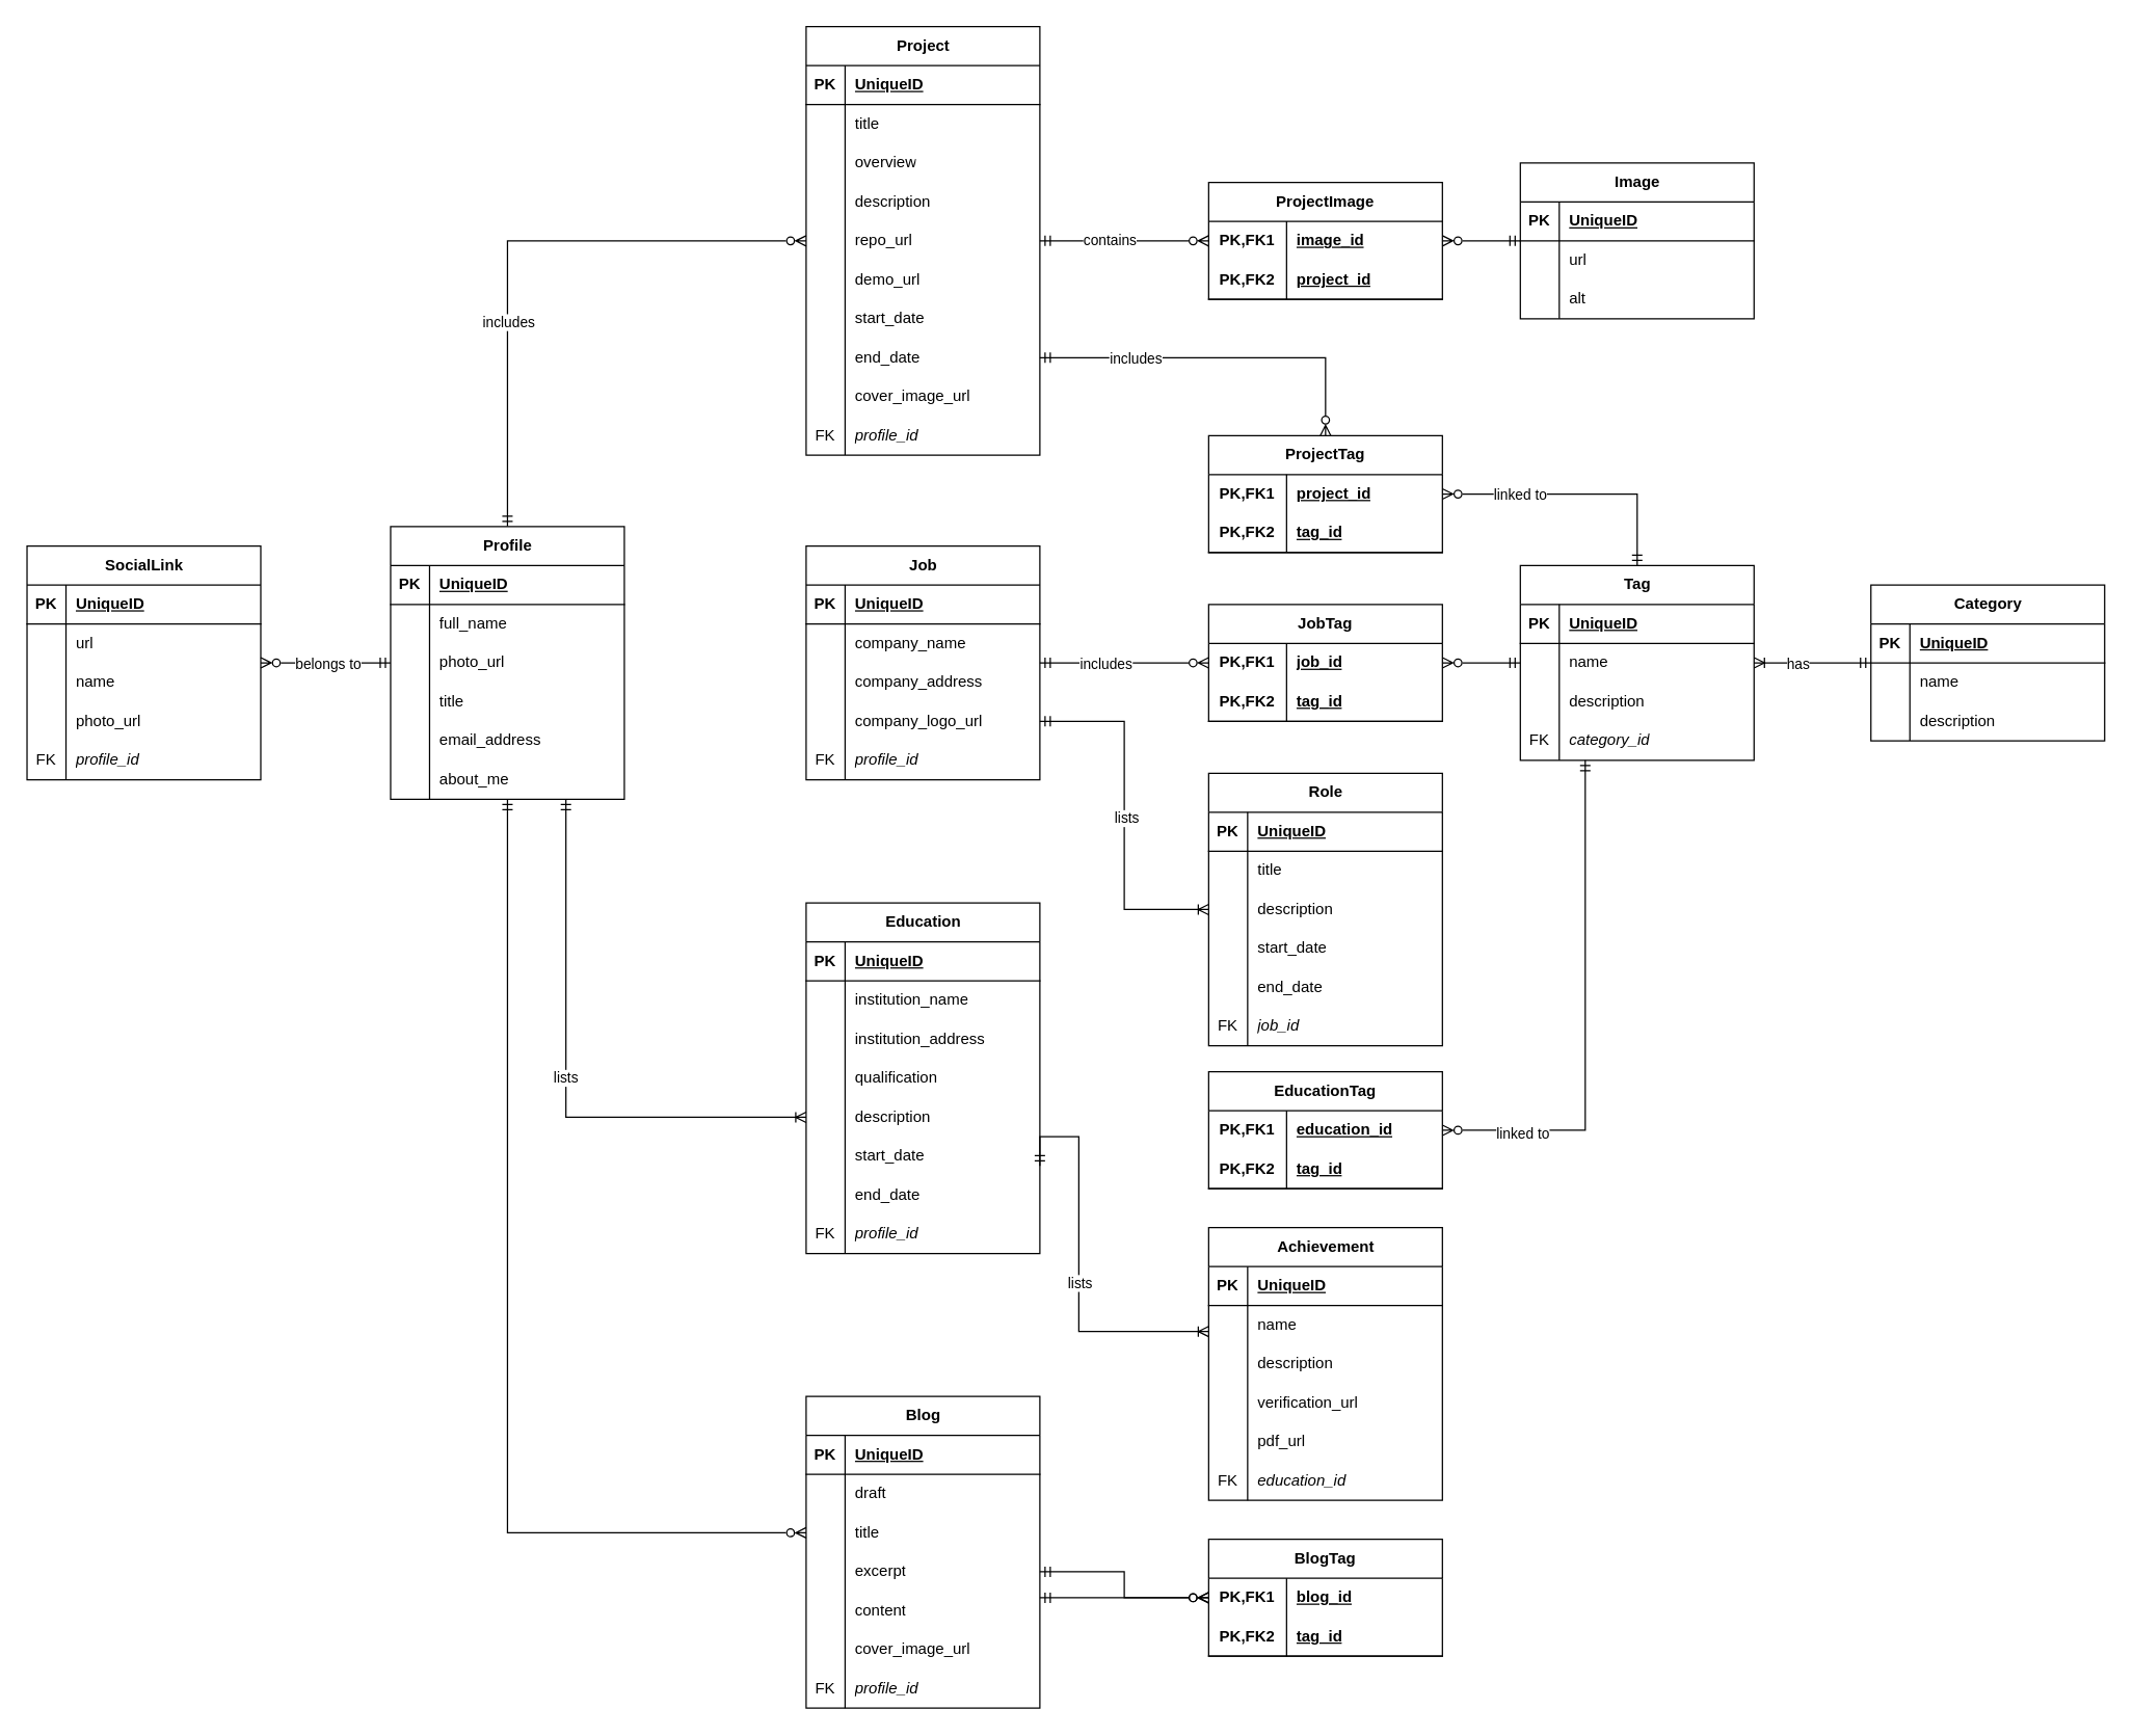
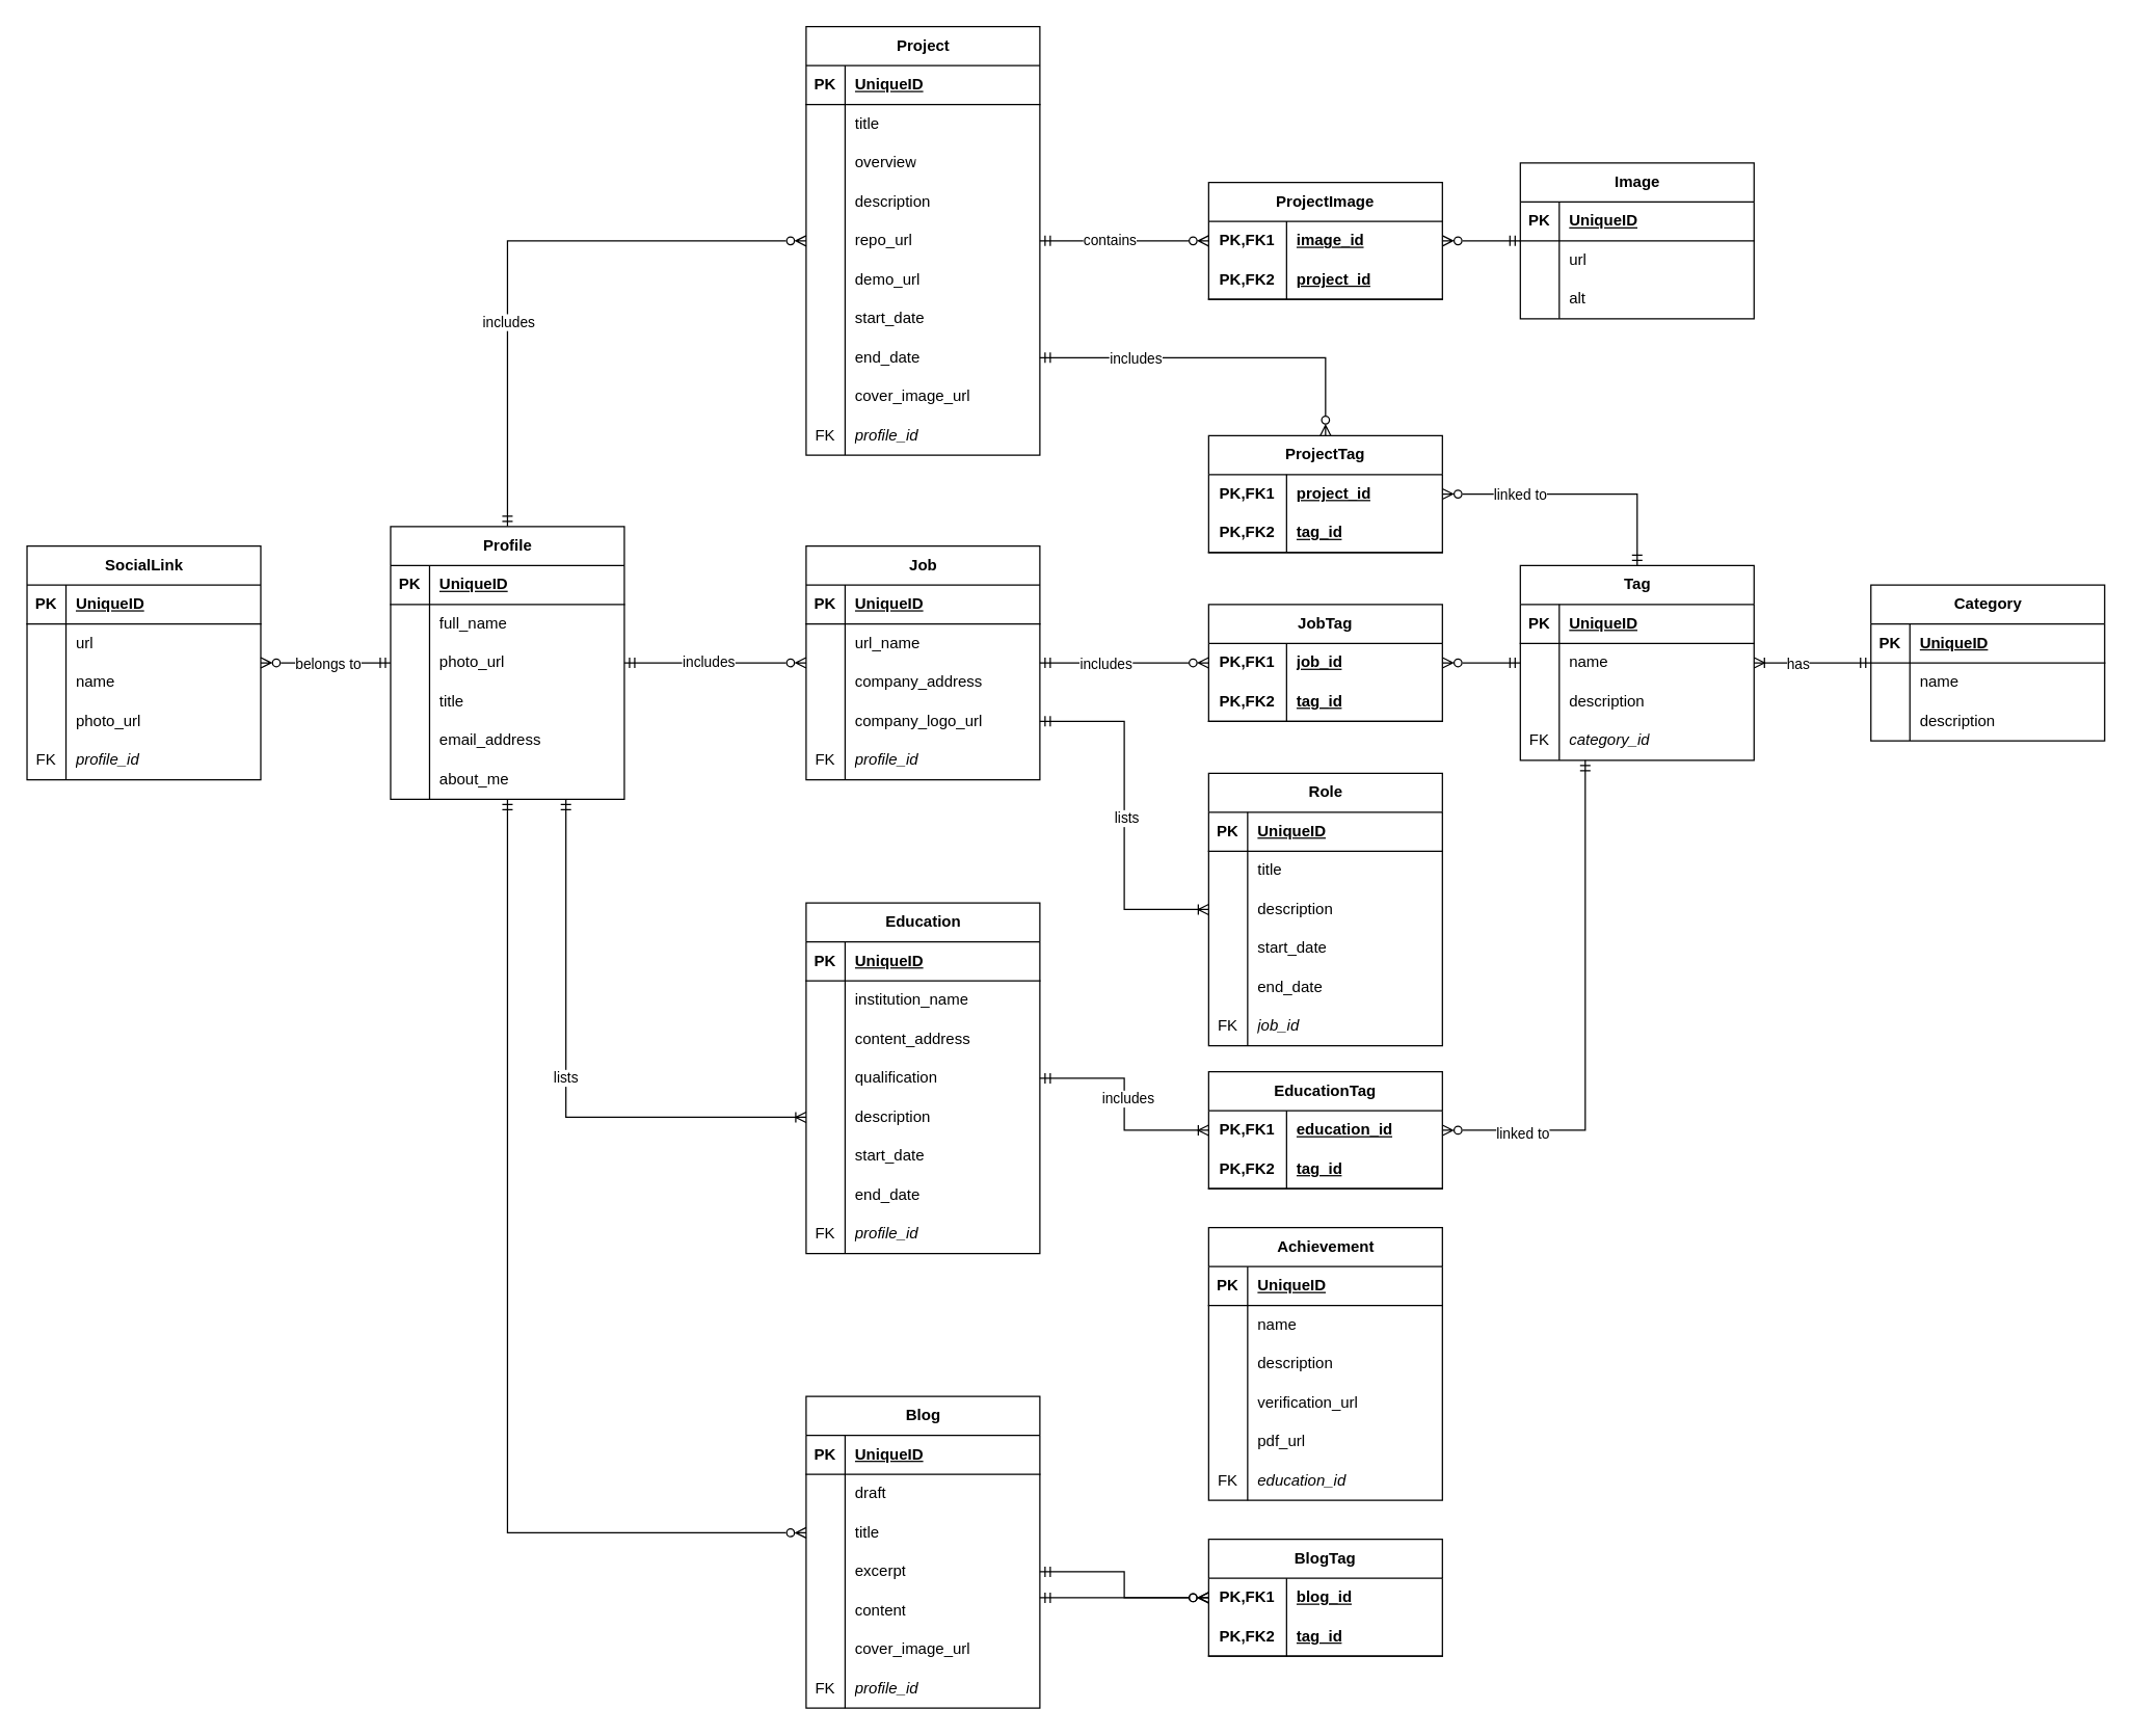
- <mxCell id="50" value="company_name" style="shape=partialRectangle;connectable=0;fillColor=none;top=0;left=0;bottom=0;right=0;align=left;spacingLeft=6;overflow=hidden;whiteSpace=wrap;html=1;" parent="48" vertex="1"><mxGeometry x="30" width="150" height="30" as="geometry"><mxRectangle width="150" height="30" as="alternateBounds" /></mxGeometry></mxCell>
+ <mxCell id="50" value="url_name" style="shape=partialRectangle;connectable=0;fillColor=none;top=0;left=0;bottom=0;right=0;align=left;spacingLeft=6;overflow=hidden;whiteSpace=wrap;html=1;" parent="48" vertex="1"><mxGeometry x="30" width="150" height="30" as="geometry"><mxRectangle width="150" height="30" as="alternateBounds" /></mxGeometry></mxCell>
+ <mxCell id="60" style="edgeStyle=orthogonalEdgeStyle;rounded=0;orthogonalLoop=1;jettySize=auto;html=1;endArrow=ERzeroToMany;endFill=0;startArrow=ERmandOne;startFill=0;" parent="1" source="7" target="44" edge="1"><mxGeometry relative="1" as="geometry"><mxPoint x="490" y="565" as="sourcePoint" /><mxPoint x="690" y="565" as="targetPoint" /></mxGeometry></mxCell>
+ <mxCell id="61" value="includes" style="edgeLabel;html=1;align=center;verticalAlign=middle;resizable=0;points=[];" vertex="1" connectable="0" parent="60"><mxGeometry x="-0.087" y="1" relative="1" as="geometry"><mxPoint as="offset" /></mxGeometry></mxCell>
- <mxCell id="221" value="institution_address" style="shape=partialRectangle;connectable=0;fillColor=none;top=0;left=0;bottom=0;right=0;align=left;spacingLeft=6;overflow=hidden;whiteSpace=wrap;html=1;" parent="219" vertex="1"><mxGeometry x="30" width="150" height="30" as="geometry"><mxRectangle width="150" height="30" as="alternateBounds" /></mxGeometry></mxCell>
+ <mxCell id="221" value="content_address" style="shape=partialRectangle;connectable=0;fillColor=none;top=0;left=0;bottom=0;right=0;align=left;spacingLeft=6;overflow=hidden;whiteSpace=wrap;html=1;" parent="219" vertex="1"><mxGeometry x="30" width="150" height="30" as="geometry"><mxRectangle width="150" height="30" as="alternateBounds" /></mxGeometry></mxCell>
+ <mxCell id="244" style="edgeStyle=orthogonalEdgeStyle;rounded=0;orthogonalLoop=1;jettySize=auto;html=1;endArrow=ERoneToMany;endFill=0;startArrow=ERmandOne;startFill=0;" parent="1" source="212" target="237" edge="1"><mxGeometry relative="1" as="geometry"><mxPoint x="810" y="565" as="sourcePoint" /><mxPoint x="940" y="710" as="targetPoint" /></mxGeometry></mxCell>
+ <mxCell id="245" value="includes" style="edgeLabel;html=1;align=center;verticalAlign=middle;resizable=0;points=[];" vertex="1" connectable="0" parent="244"><mxGeometry x="-0.056" y="2" relative="1" as="geometry"><mxPoint as="offset" /></mxGeometry></mxCell>
- <mxCell id="210" style="edgeStyle=orthogonalEdgeStyle;rounded=0;html=1;exitX=1;exitY=0.75;exitDx=0;exitDy=0;startArrow=ERmandOne;startFill=0;endArrow=ERoneToMany;endFill=0;" parent="1" source="212" target="248" edge="1"><mxGeometry relative="1" as="geometry"><Array as="points"><mxPoint x="830" y="875" /><mxPoint x="830" y="1025" /></Array></mxGeometry></mxCell>
- <mxCell id="211" value="lists" style="edgeLabel;html=1;align=center;verticalAlign=middle;resizable=0;points=[];" vertex="1" connectable="0" parent="210"><mxGeometry x="0.088" relative="1" as="geometry"><mxPoint as="offset" /></mxGeometry></mxCell>
